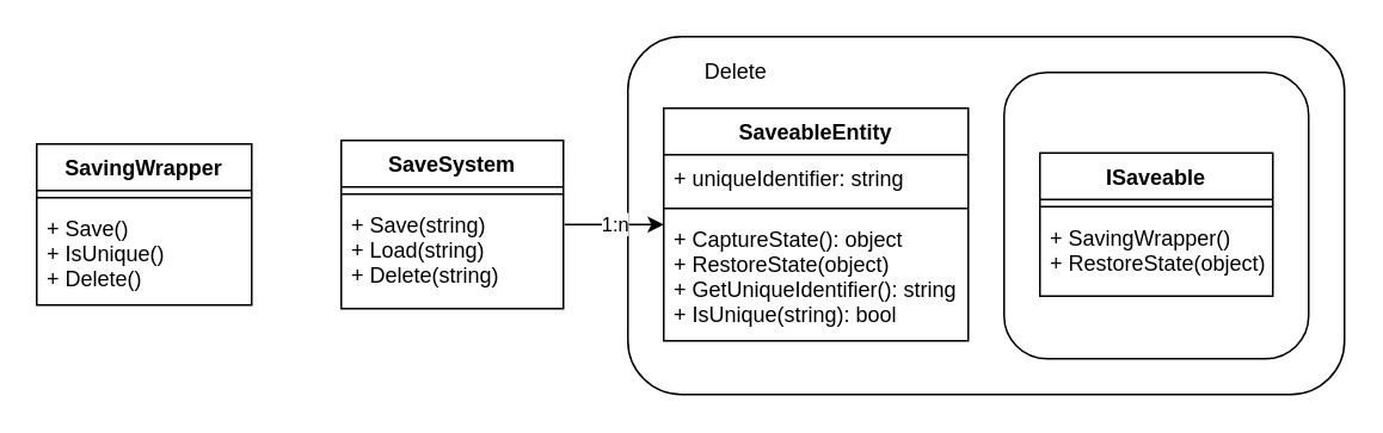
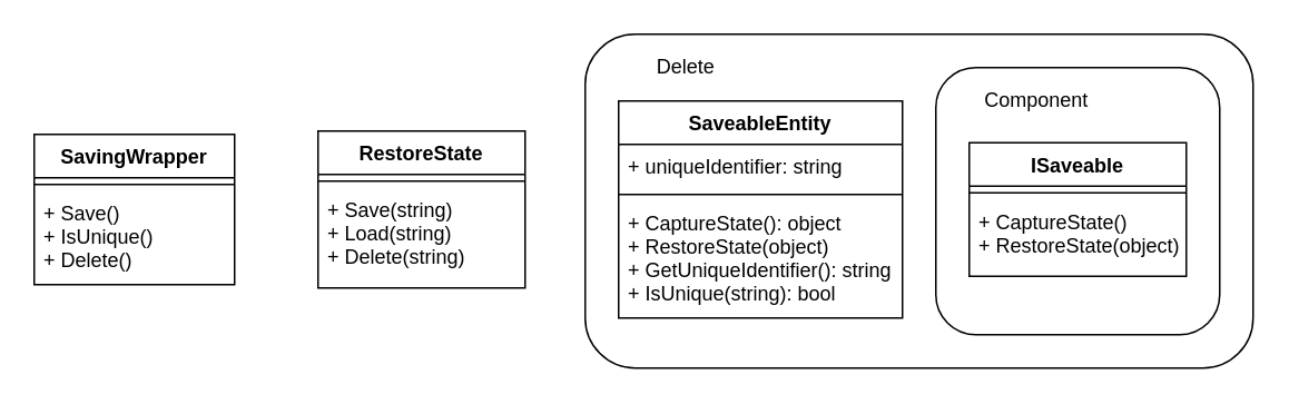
+ <mxCell id="6" value="Component" style="text;html=1;resizable=0;autosize=1;align=center;verticalAlign=middle;points=[];fillColor=none;strokeColor=none;rounded=0;labelBackgroundColor=none;" parent="1" vertex="1"><mxGeometry x="580" y="50" width="80" height="20" as="geometry" /></mxCell>
- <mxCell id="14" value="SaveSystem" style="swimlane;fontStyle=1;align=center;verticalAlign=top;childLayout=stackLayout;horizontal=1;startSize=26;horizontalStack=0;resizeParent=1;resizeParentMax=0;resizeLast=0;collapsible=1;marginBottom=0;" parent="1" vertex="1"><mxGeometry x="190" y="78" width="124" height="94" as="geometry" /></mxCell>
+ <mxCell id="14" value="RestoreState" style="swimlane;fontStyle=1;align=center;verticalAlign=top;childLayout=stackLayout;horizontal=1;startSize=26;horizontalStack=0;resizeParent=1;resizeParentMax=0;resizeLast=0;collapsible=1;marginBottom=0;" parent="1" vertex="1"><mxGeometry x="190" y="78" width="124" height="94" as="geometry" /></mxCell>
- <mxCell id="4" value="1:n" style="edgeStyle=orthogonalEdgeStyle;rounded=0;orthogonalLoop=1;jettySize=auto;html=1;exitX=1.006;exitY=0.217;exitDx=0;exitDy=0;exitPerimeter=0;" parent="1" source="16" target="7" edge="1"><mxGeometry relative="1" as="geometry"><mxPoint x="300" y="125" as="sourcePoint" /></mxGeometry></mxCell>
- <mxCell id="13" value="+ SavingWrapper() &#10;+ RestoreState(object)" style="text;strokeColor=none;fillColor=none;align=left;verticalAlign=top;spacingLeft=4;spacingRight=4;overflow=hidden;rotatable=0;points=[[0,0.5],[1,0.5]];portConstraint=eastwest;" parent="11" vertex="1"><mxGeometry y="34" width="130" height="46" as="geometry" /></mxCell>
+ <mxCell id="13" value="+ CaptureState() &#10;+ RestoreState(object)" style="text;strokeColor=none;fillColor=none;align=left;verticalAlign=top;spacingLeft=4;spacingRight=4;overflow=hidden;rotatable=0;points=[[0,0.5],[1,0.5]];portConstraint=eastwest;" parent="11" vertex="1"><mxGeometry y="34" width="130" height="46" as="geometry" /></mxCell>
